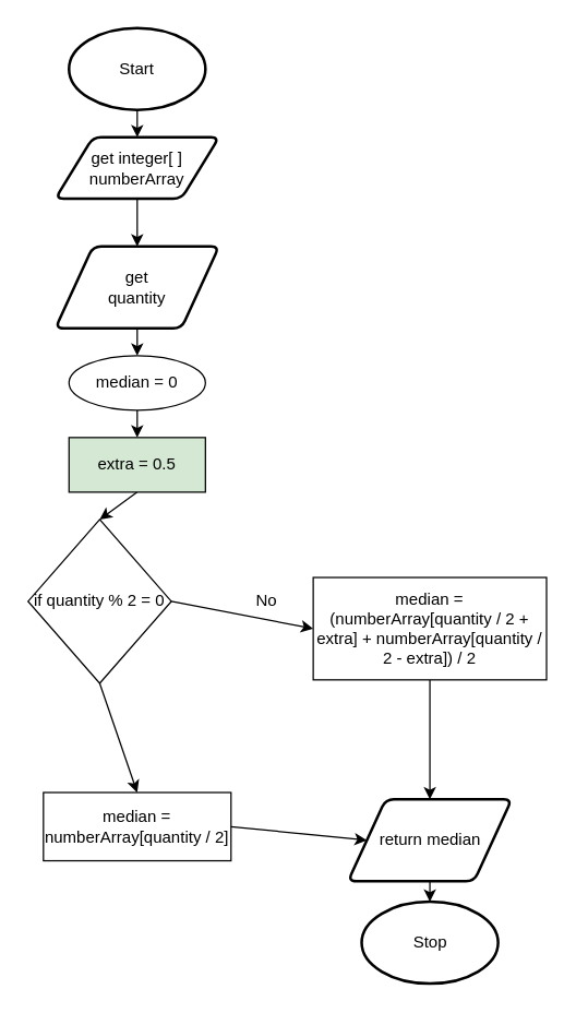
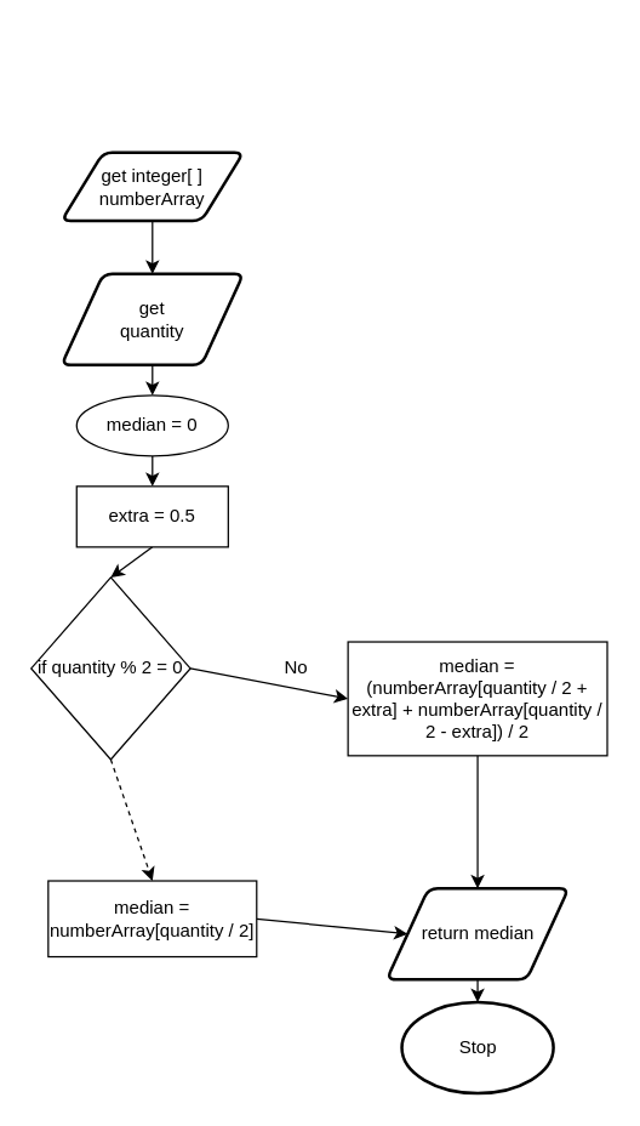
- <mxCell id="3" value="Start" style="strokeWidth=2;html=1;shape=mxgraph.flowchart.start_1;whiteSpace=wrap;" parent="1" vertex="1"><mxGeometry x="50" y="20" width="100" height="60" as="geometry" /></mxCell>
- <mxCell id="2" style="edgeStyle=none;html=1;exitX=0.5;exitY=1;exitDx=0;exitDy=0;exitPerimeter=0;entryX=0.5;entryY=0;entryDx=0;entryDy=0;" parent="1" source="3" target="5" edge="1"><mxGeometry relative="1" as="geometry" /></mxCell>
- <mxCell id="22" value="extra = 0.5" style="rounded=0;whiteSpace=wrap;html=1;fillColor=#d5e8d4;" vertex="1" parent="1"><mxGeometry x="50" y="320" width="100" height="40" as="geometry" /></mxCell>
+ <mxCell id="22" value="extra = 0.5" style="rounded=0;whiteSpace=wrap;html=1;" vertex="1" parent="1"><mxGeometry x="50" y="320" width="100" height="40" as="geometry" /></mxCell>
- <mxCell id="15" style="edgeStyle=none;html=1;exitX=0.5;exitY=1;exitDx=0;exitDy=0;entryX=0.5;entryY=0;entryDx=0;entryDy=0;" parent="1" source="17" edge="1" target="20"><mxGeometry relative="1" as="geometry"><mxPoint x="100" y="660" as="targetPoint" /></mxGeometry></mxCell>
+ <mxCell id="15" style="edgeStyle=none;html=1;exitX=0.5;exitY=1;exitDx=0;exitDy=0;entryX=0.5;entryY=0;entryDx=0;entryDy=0;dashed=1;" parent="1" source="17" edge="1" target="20"><mxGeometry relative="1" as="geometry"><mxPoint x="100" y="660" as="targetPoint" /></mxGeometry></mxCell>
